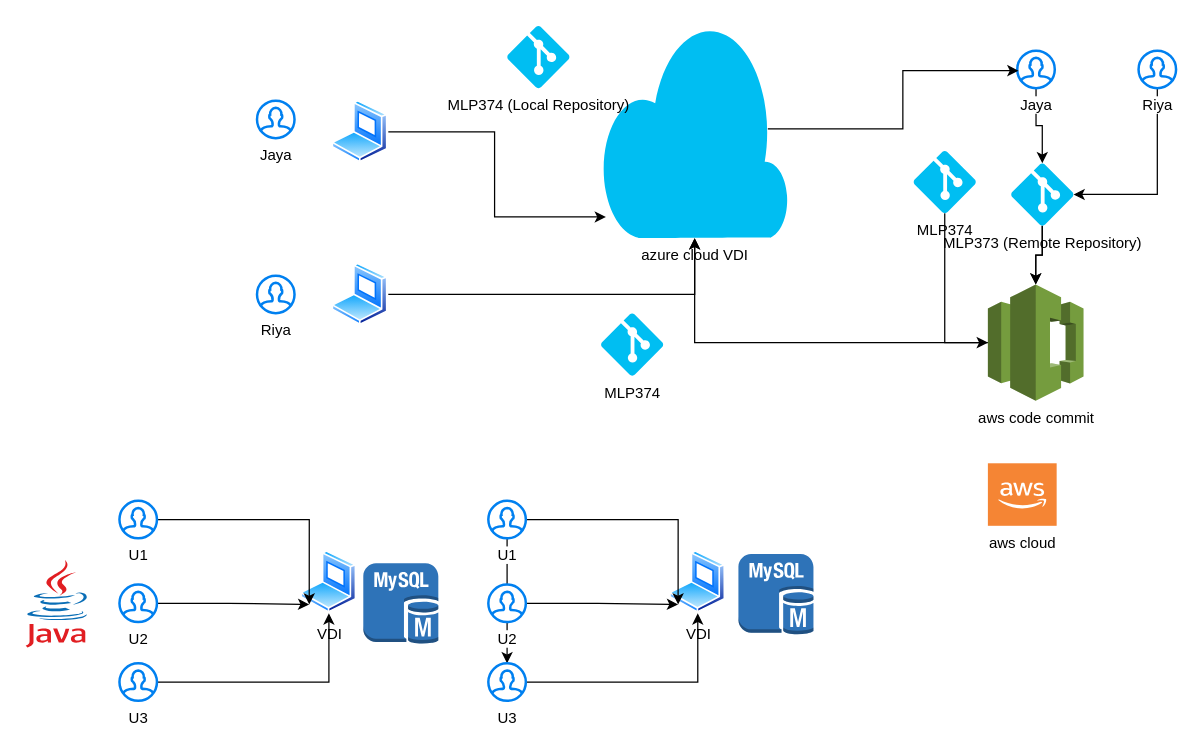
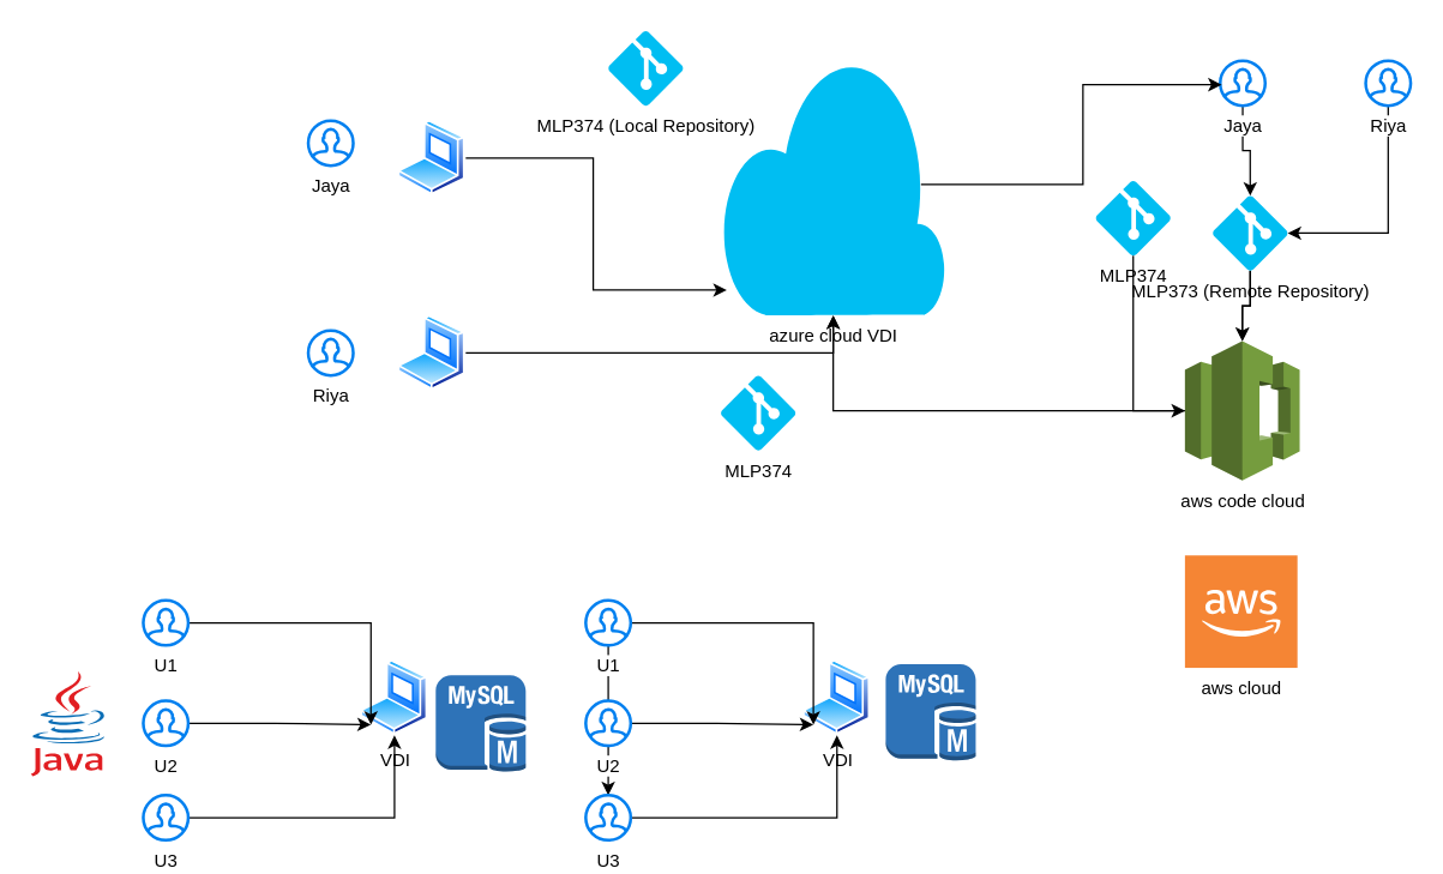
- <mxCell id="15" value="azure cloud VDI" style="verticalLabelPosition=bottom;html=1;verticalAlign=top;align=center;strokeColor=none;fillColor=#00BEF2;shape=mxgraph.azure.cloud;" parent="1" vertex="1"><mxGeometry x="480" y="15" width="150" height="175" as="geometry" /></mxCell>
+ <mxCell id="15" value="azure cloud VDI" style="verticalLabelPosition=bottom;html=1;verticalAlign=top;align=center;strokeColor=none;fillColor=#00BEF2;shape=mxgraph.azure.cloud;" parent="1" vertex="1"><mxGeometry x="480" y="35" width="150" height="175" as="geometry" /></mxCell>
- <mxCell id="3" value="aws code commit" style="outlineConnect=0;dashed=0;verticalLabelPosition=bottom;verticalAlign=top;align=center;html=1;shape=mxgraph.aws3.codecommit;fillColor=#759C3E;gradientColor=none;" parent="1" vertex="1"><mxGeometry x="789.5" y="227" width="76.5" height="93" as="geometry" /></mxCell>
+ <mxCell id="3" value="aws code cloud" style="outlineConnect=0;dashed=0;verticalLabelPosition=bottom;verticalAlign=top;align=center;html=1;shape=mxgraph.aws3.codecommit;fillColor=#759C3E;gradientColor=none;" parent="1" vertex="1"><mxGeometry x="789.5" y="227" width="76.5" height="93" as="geometry" /></mxCell>
- <mxCell id="4" value="aws cloud" style="outlineConnect=0;dashed=0;verticalLabelPosition=bottom;verticalAlign=top;align=center;html=1;shape=mxgraph.aws3.cloud_2;fillColor=#F58534;gradientColor=none;" parent="1" vertex="1"><mxGeometry x="789.5" y="370" width="55" height="50" as="geometry" /></mxCell>
+ <mxCell id="4" value="aws cloud" style="outlineConnect=0;dashed=0;verticalLabelPosition=bottom;verticalAlign=top;align=center;html=1;shape=mxgraph.aws3.cloud_2;fillColor=#F58534;gradientColor=none;" parent="1" vertex="1"><mxGeometry x="789.5" y="370" width="75" height="75" as="geometry" /></mxCell>
